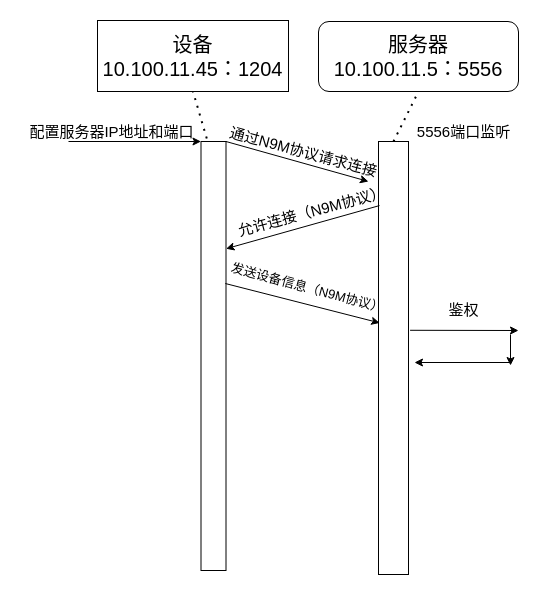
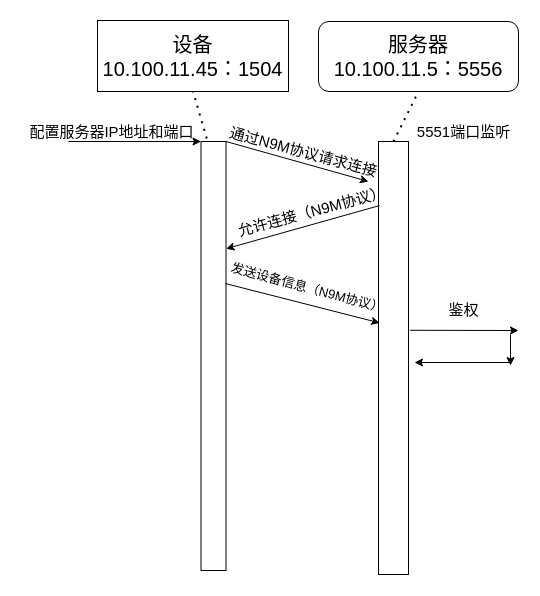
- <mxCell id="2" value="&lt;font style=&quot;font-size: 20px&quot;&gt;设备&lt;br&gt;10.100.11.45：1204&lt;br&gt;&lt;/font&gt;" style="rounded=0;whiteSpace=wrap;html=1;" vertex="1" parent="1"><mxGeometry x="97" y="20" width="191" height="71" as="geometry" /></mxCell>
+ <mxCell id="2" value="&lt;font style=&quot;font-size: 20px&quot;&gt;设备&lt;br&gt;10.100.11.45：1504&lt;br&gt;&lt;/font&gt;" style="rounded=0;whiteSpace=wrap;html=1;" vertex="1" parent="1"><mxGeometry x="97" y="20" width="191" height="71" as="geometry" /></mxCell>
- <mxCell id="12" value="5556端口监听" style="text;html=1;align=center;verticalAlign=middle;resizable=0;points=[];autosize=1;strokeColor=none;fillColor=none;fontSize=15;" vertex="1" parent="1"><mxGeometry x="408" y="121" width="110" height="20" as="geometry" /></mxCell>
+ <mxCell id="12" value="5551端口监听" style="text;html=1;align=center;verticalAlign=middle;resizable=0;points=[];autosize=1;strokeColor=none;fillColor=none;fontSize=15;" vertex="1" parent="1"><mxGeometry x="408" y="121" width="110" height="20" as="geometry" /></mxCell>
